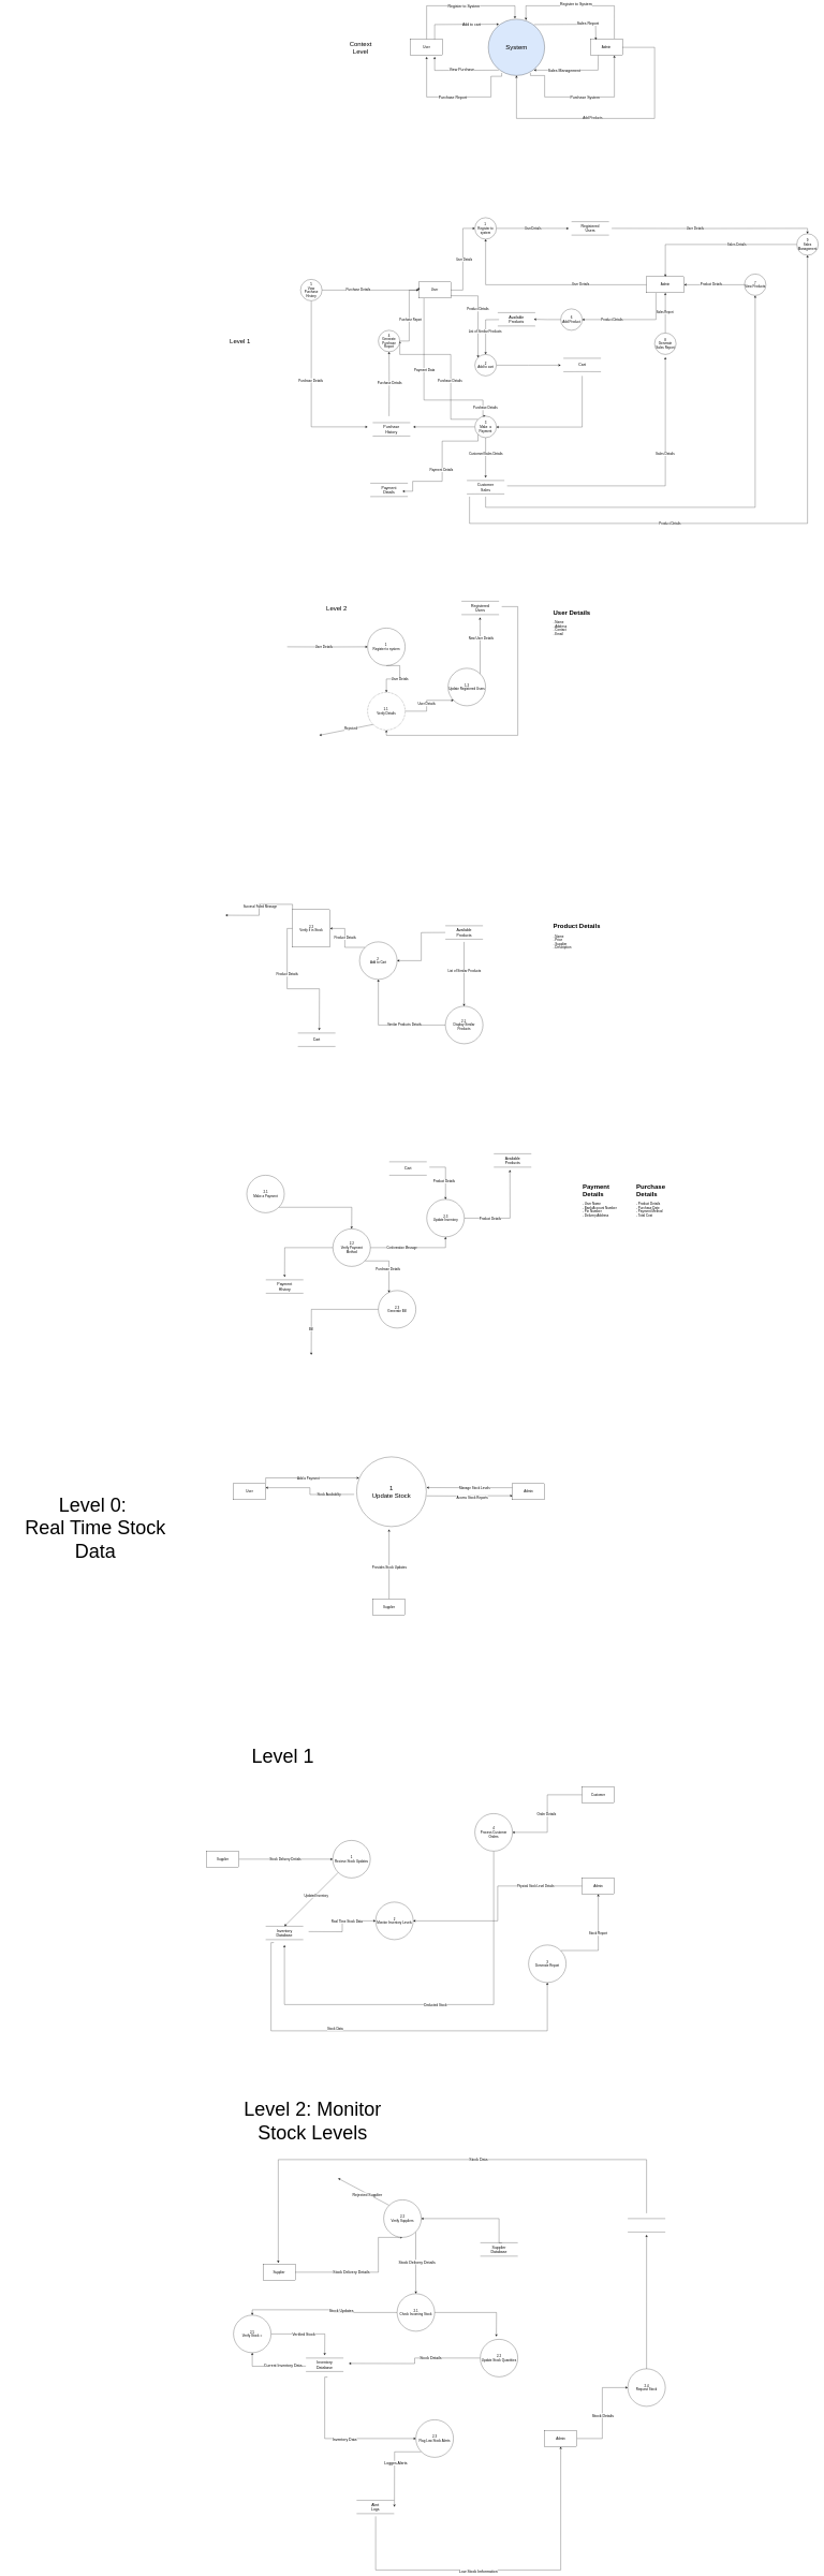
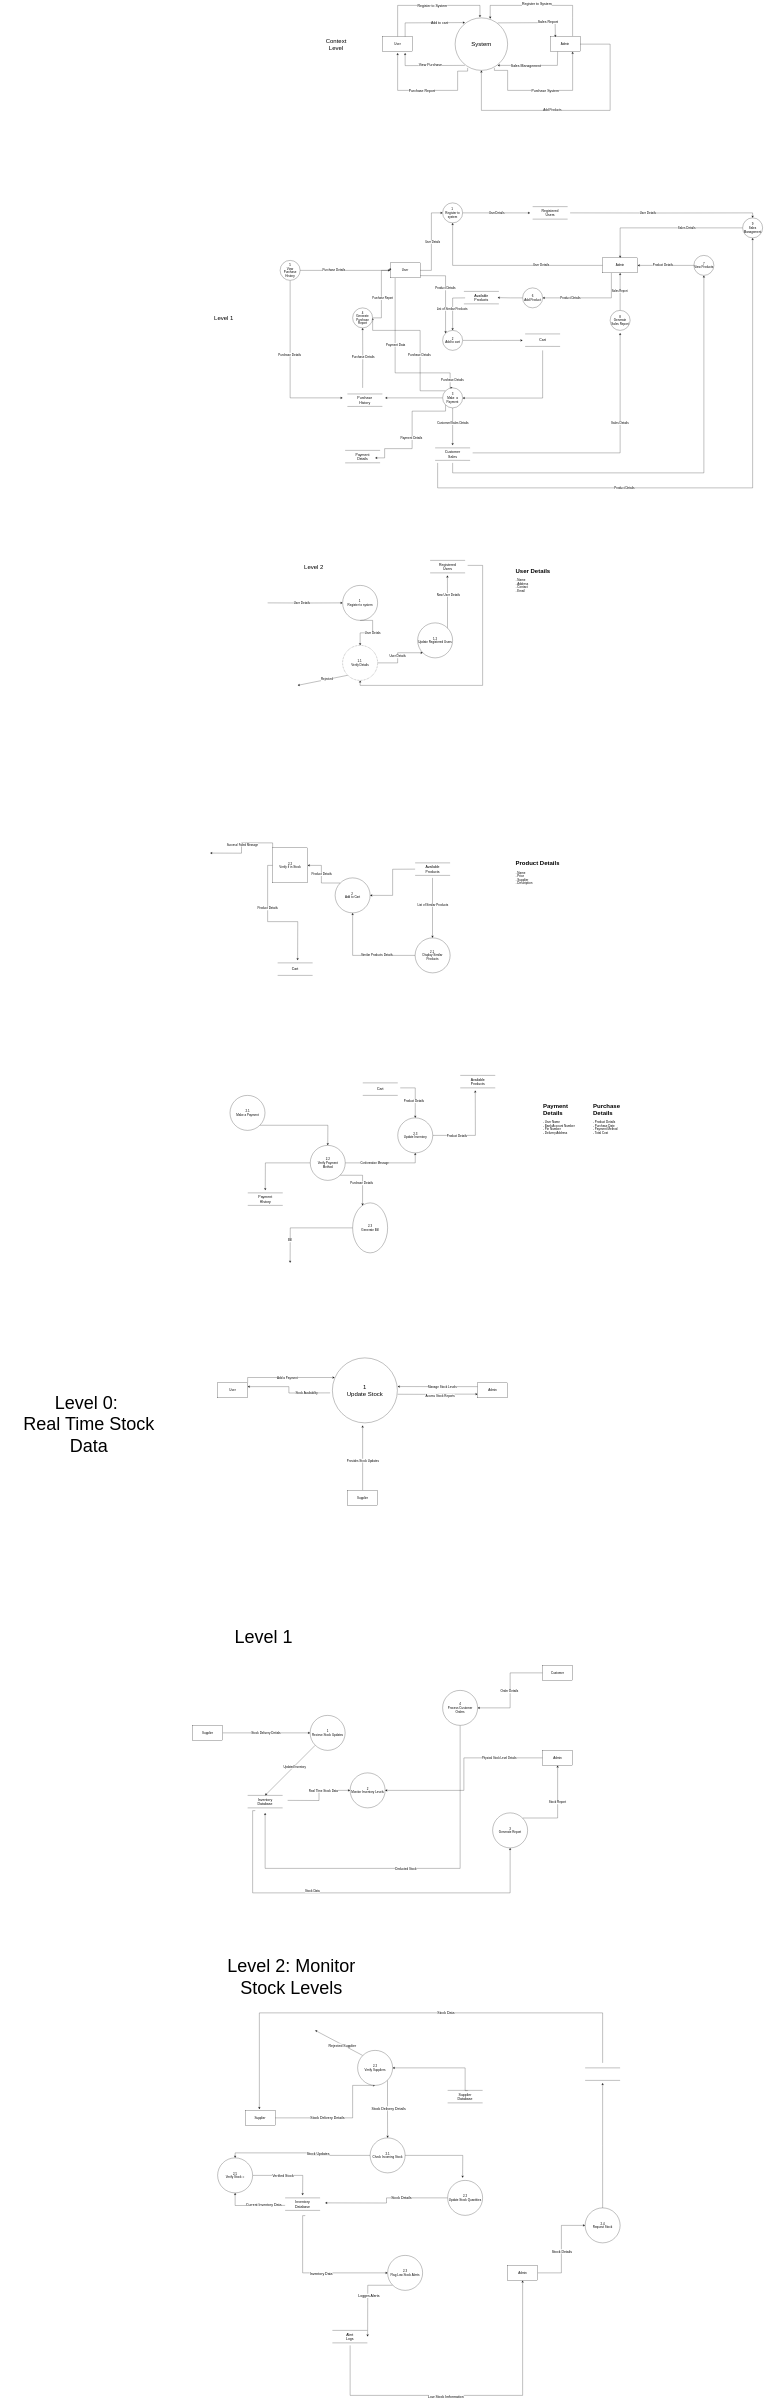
- <mxCell id="2" value="&lt;font style=&quot;font-size: 24px;&quot;&gt;System&lt;/font&gt;" style="ellipse;whiteSpace=wrap;html=1;aspect=fixed;fillColor=#dae8fc;" parent="1" vertex="1"><mxGeometry x="1820" y="70" width="210" height="210" as="geometry" /></mxCell>
+ <mxCell id="2" value="&lt;font style=&quot;font-size: 24px;&quot;&gt;System&lt;/font&gt;" style="ellipse;whiteSpace=wrap;html=1;aspect=fixed;" parent="1" vertex="1"><mxGeometry x="1820" y="70" width="210" height="210" as="geometry" /></mxCell>
- <mxCell id="187" value="2.3&lt;div&gt;Generate Bill&lt;/div&gt;" style="ellipse;whiteSpace=wrap;html=1;aspect=fixed;" parent="1" vertex="1"><mxGeometry x="1410" y="4810" width="140" height="140" as="geometry" /></mxCell>
+ <mxCell id="187" value="2.3&lt;div&gt;Generate Bill&lt;/div&gt;" style="ellipse;whiteSpace=wrap;html=1;aspect=fixed;" parent="1" vertex="1"><mxGeometry x="1410" y="4810" width="140" height="200" as="geometry" /></mxCell>
